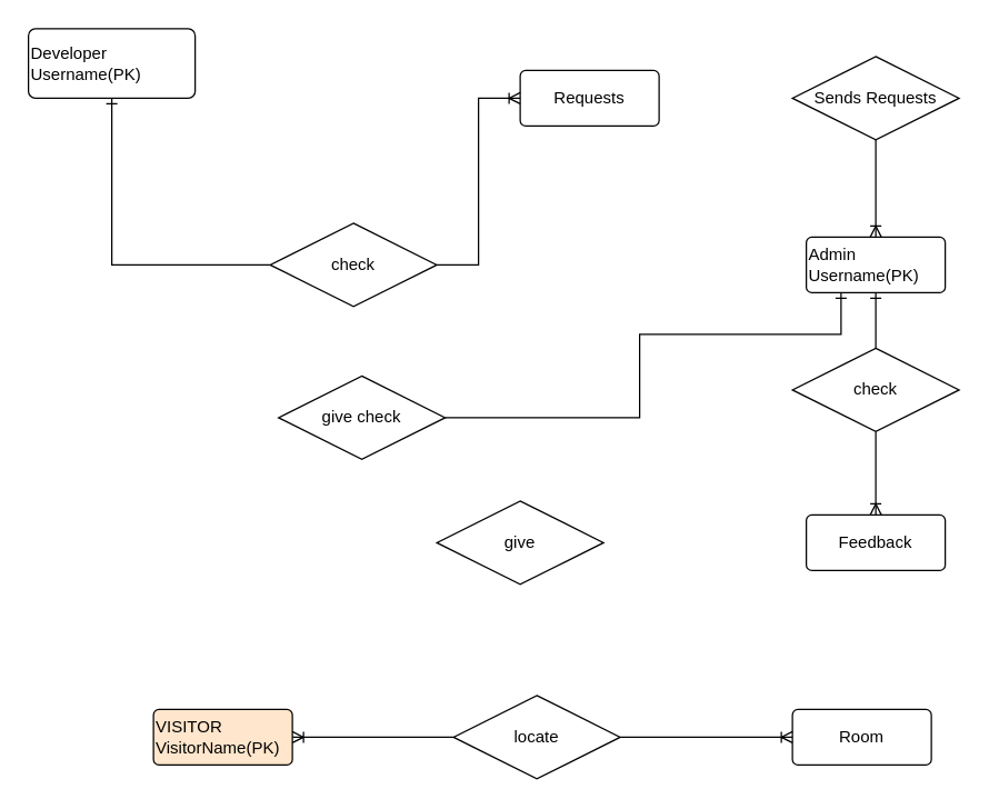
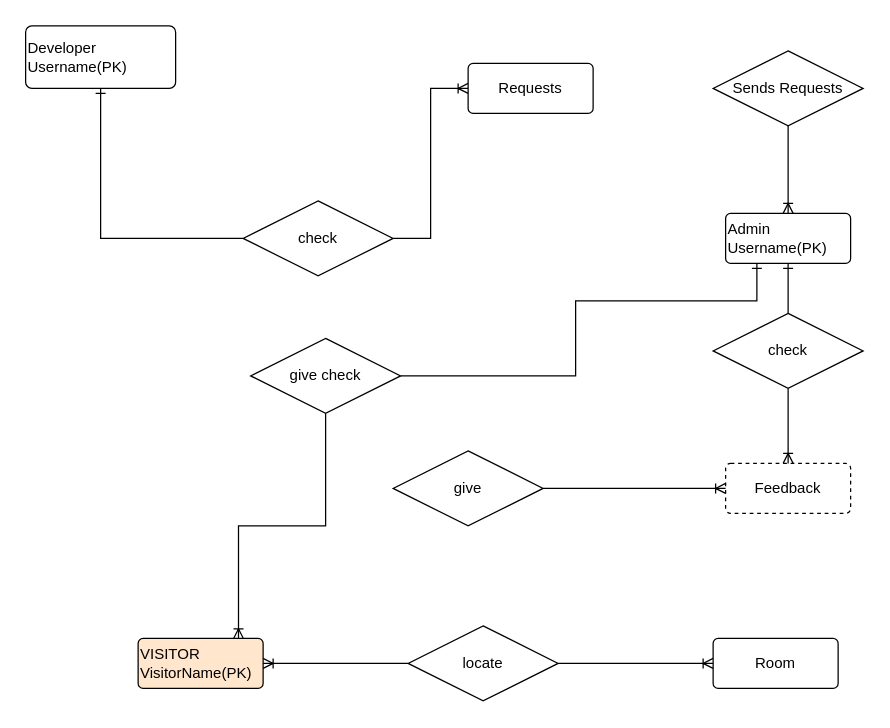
+ <mxCell id="9" value="" style="edgeStyle=orthogonalEdgeStyle;fontSize=12;html=1;endArrow=ERoneToMany;strokeColor=#000000;entryX=0;entryY=0.5;entryDx=0;entryDy=0;exitX=1;exitY=0.5;exitDx=0;exitDy=0;" parent="1" source="7" target="8" edge="1"><mxGeometry width="100" height="100" relative="1" as="geometry"><mxPoint x="320" y="420" as="sourcePoint" /><mxPoint x="170" y="520" as="targetPoint" /></mxGeometry></mxCell>
- <mxCell id="8" value="Feedback" style="rounded=1;arcSize=10;whiteSpace=wrap;html=1;align=center;" parent="1" vertex="1"><mxGeometry x="580" y="370" width="100" height="40" as="geometry" /></mxCell>
+ <mxCell id="8" value="Feedback" style="rounded=1;arcSize=10;whiteSpace=wrap;html=1;align=center;dashed=1;" parent="1" vertex="1"><mxGeometry x="580" y="370" width="100" height="40" as="geometry" /></mxCell>
+ <mxCell id="15" value="" style="edgeStyle=orthogonalEdgeStyle;fontSize=12;html=1;endArrow=ERoneToMany;strokeColor=#000000;exitX=0.5;exitY=1;exitDx=0;exitDy=0;jumpStyle=arc;rounded=0;entryX=0.803;entryY=0.008;entryDx=0;entryDy=0;entryPerimeter=0;" parent="1" source="14" target="2" edge="1"><mxGeometry width="100" height="100" relative="1" as="geometry"><mxPoint x="270" y="280" as="sourcePoint" /><mxPoint x="191" y="508" as="targetPoint" /></mxGeometry></mxCell>
